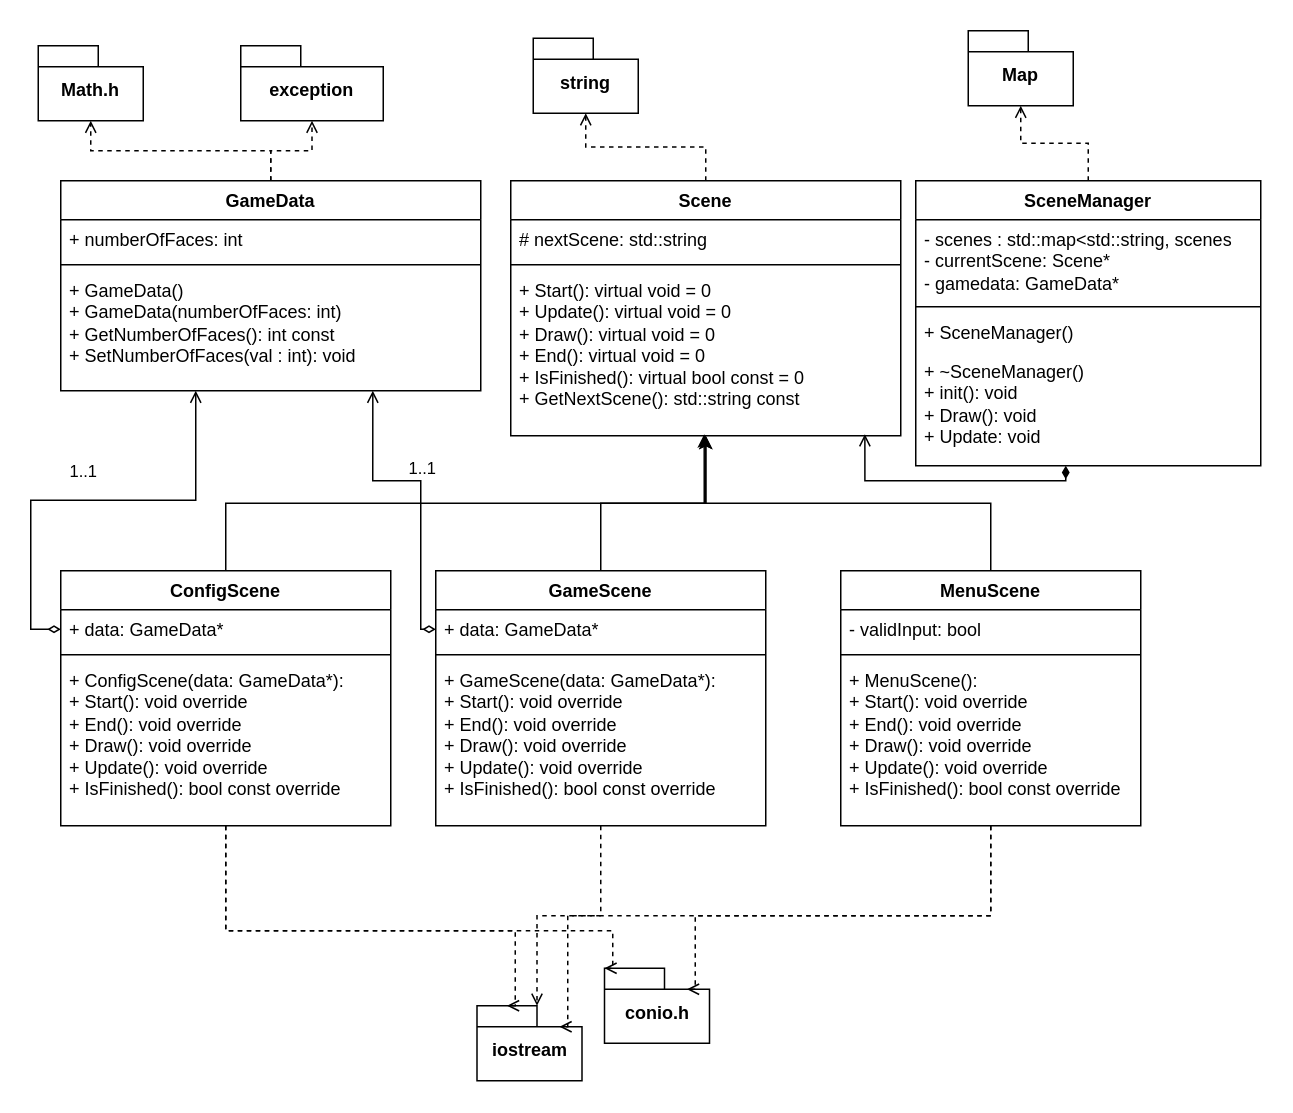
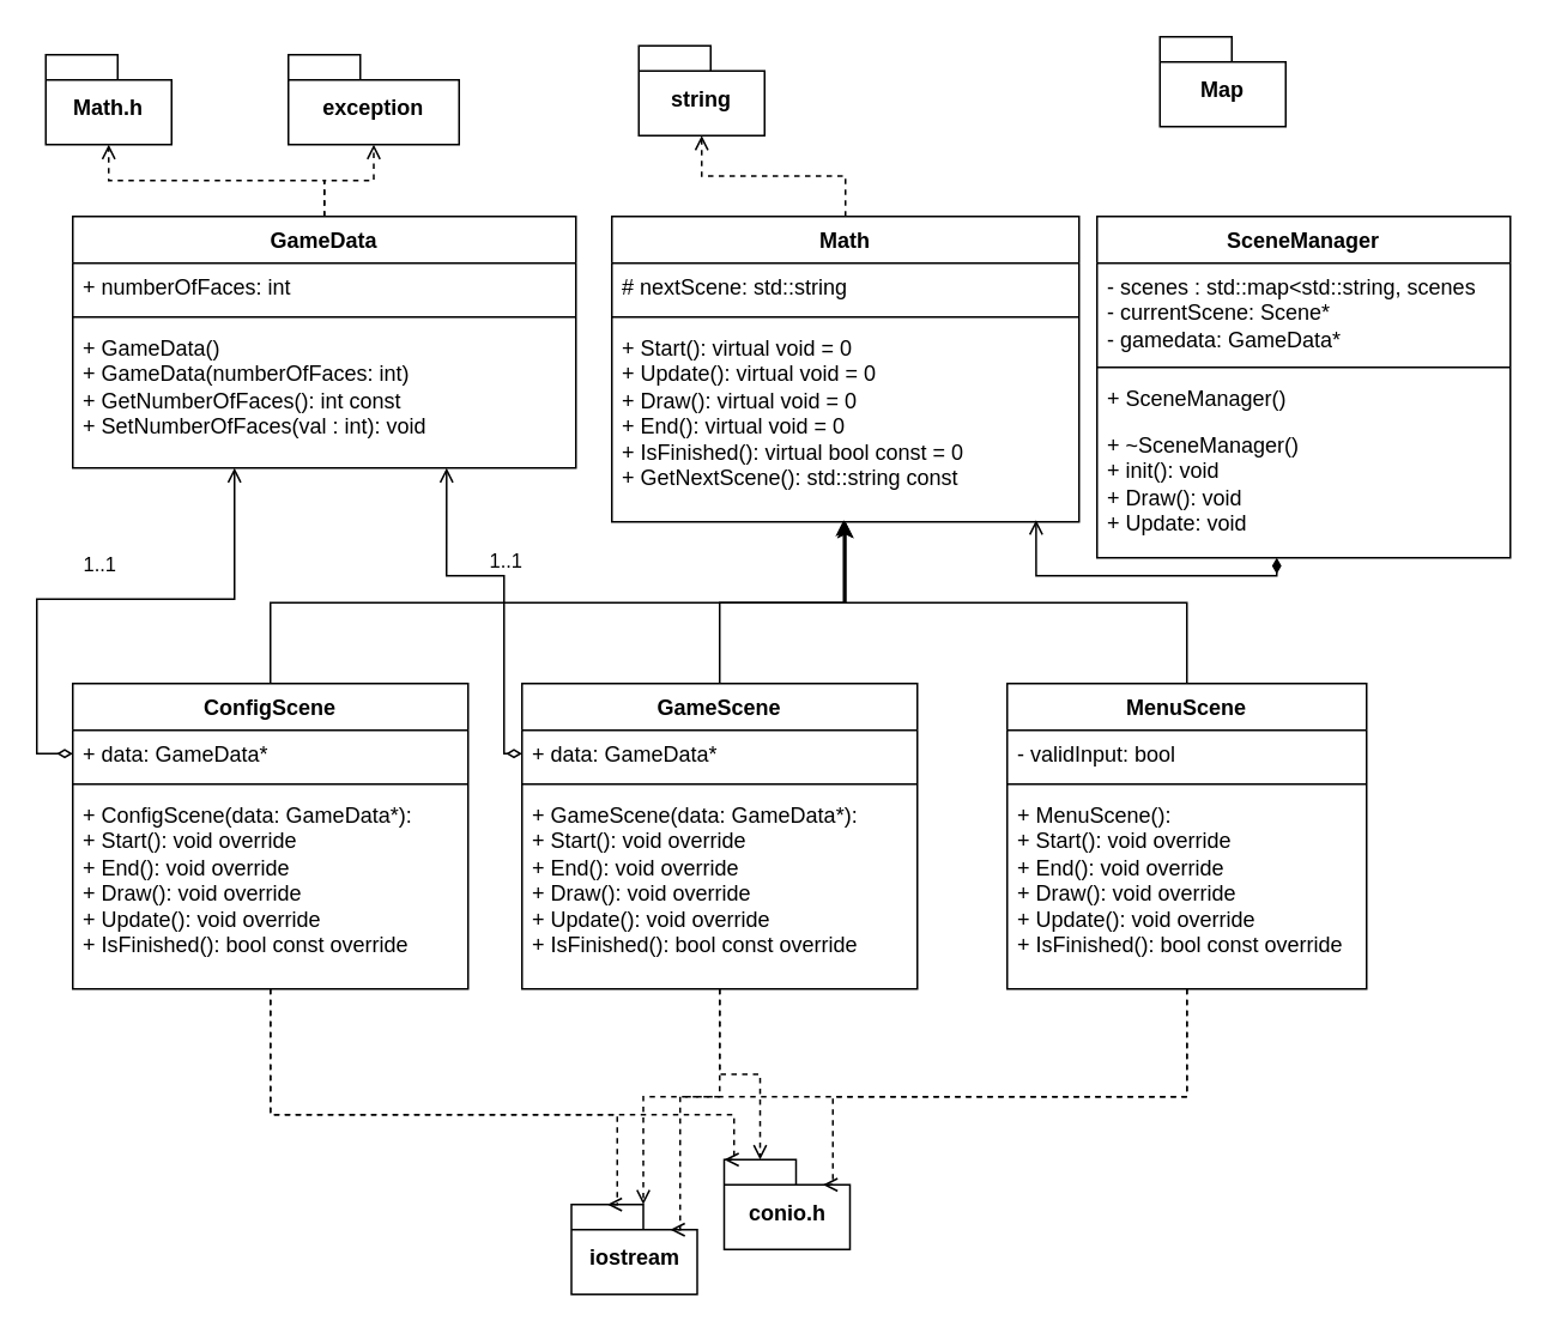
- <mxCell id="50" style="edgeStyle=orthogonalEdgeStyle;rounded=0;orthogonalLoop=1;jettySize=auto;html=1;entryX=0.5;entryY=1;entryDx=0;entryDy=0;entryPerimeter=0;endArrow=open;endFill=0;dashed=1;" edge="1" parent="1" source="43" target="49"><mxGeometry relative="1" as="geometry" /></mxCell>
- <mxCell id="8" value="Scene" style="swimlane;fontStyle=1;align=center;verticalAlign=top;childLayout=stackLayout;horizontal=1;startSize=26;horizontalStack=0;resizeParent=1;resizeParentMax=0;resizeLast=0;collapsible=1;marginBottom=0;whiteSpace=wrap;html=1;" vertex="1" parent="1"><mxGeometry x="340" y="120" width="260" height="170" as="geometry" /></mxCell>
+ <mxCell id="8" value="Math" style="swimlane;fontStyle=1;align=center;verticalAlign=top;childLayout=stackLayout;horizontal=1;startSize=26;horizontalStack=0;resizeParent=1;resizeParentMax=0;resizeLast=0;collapsible=1;marginBottom=0;whiteSpace=wrap;html=1;" vertex="1" parent="1"><mxGeometry x="340" y="120" width="260" height="170" as="geometry" /></mxCell>
+ <mxCell id="32" style="edgeStyle=orthogonalEdgeStyle;rounded=0;orthogonalLoop=1;jettySize=auto;html=1;entryX=0;entryY=0;entryDx=20;entryDy=0;entryPerimeter=0;dashed=1;endArrow=open;endFill=0;" edge="1" parent="1" source="23" target="18"><mxGeometry relative="1" as="geometry" /></mxCell>
